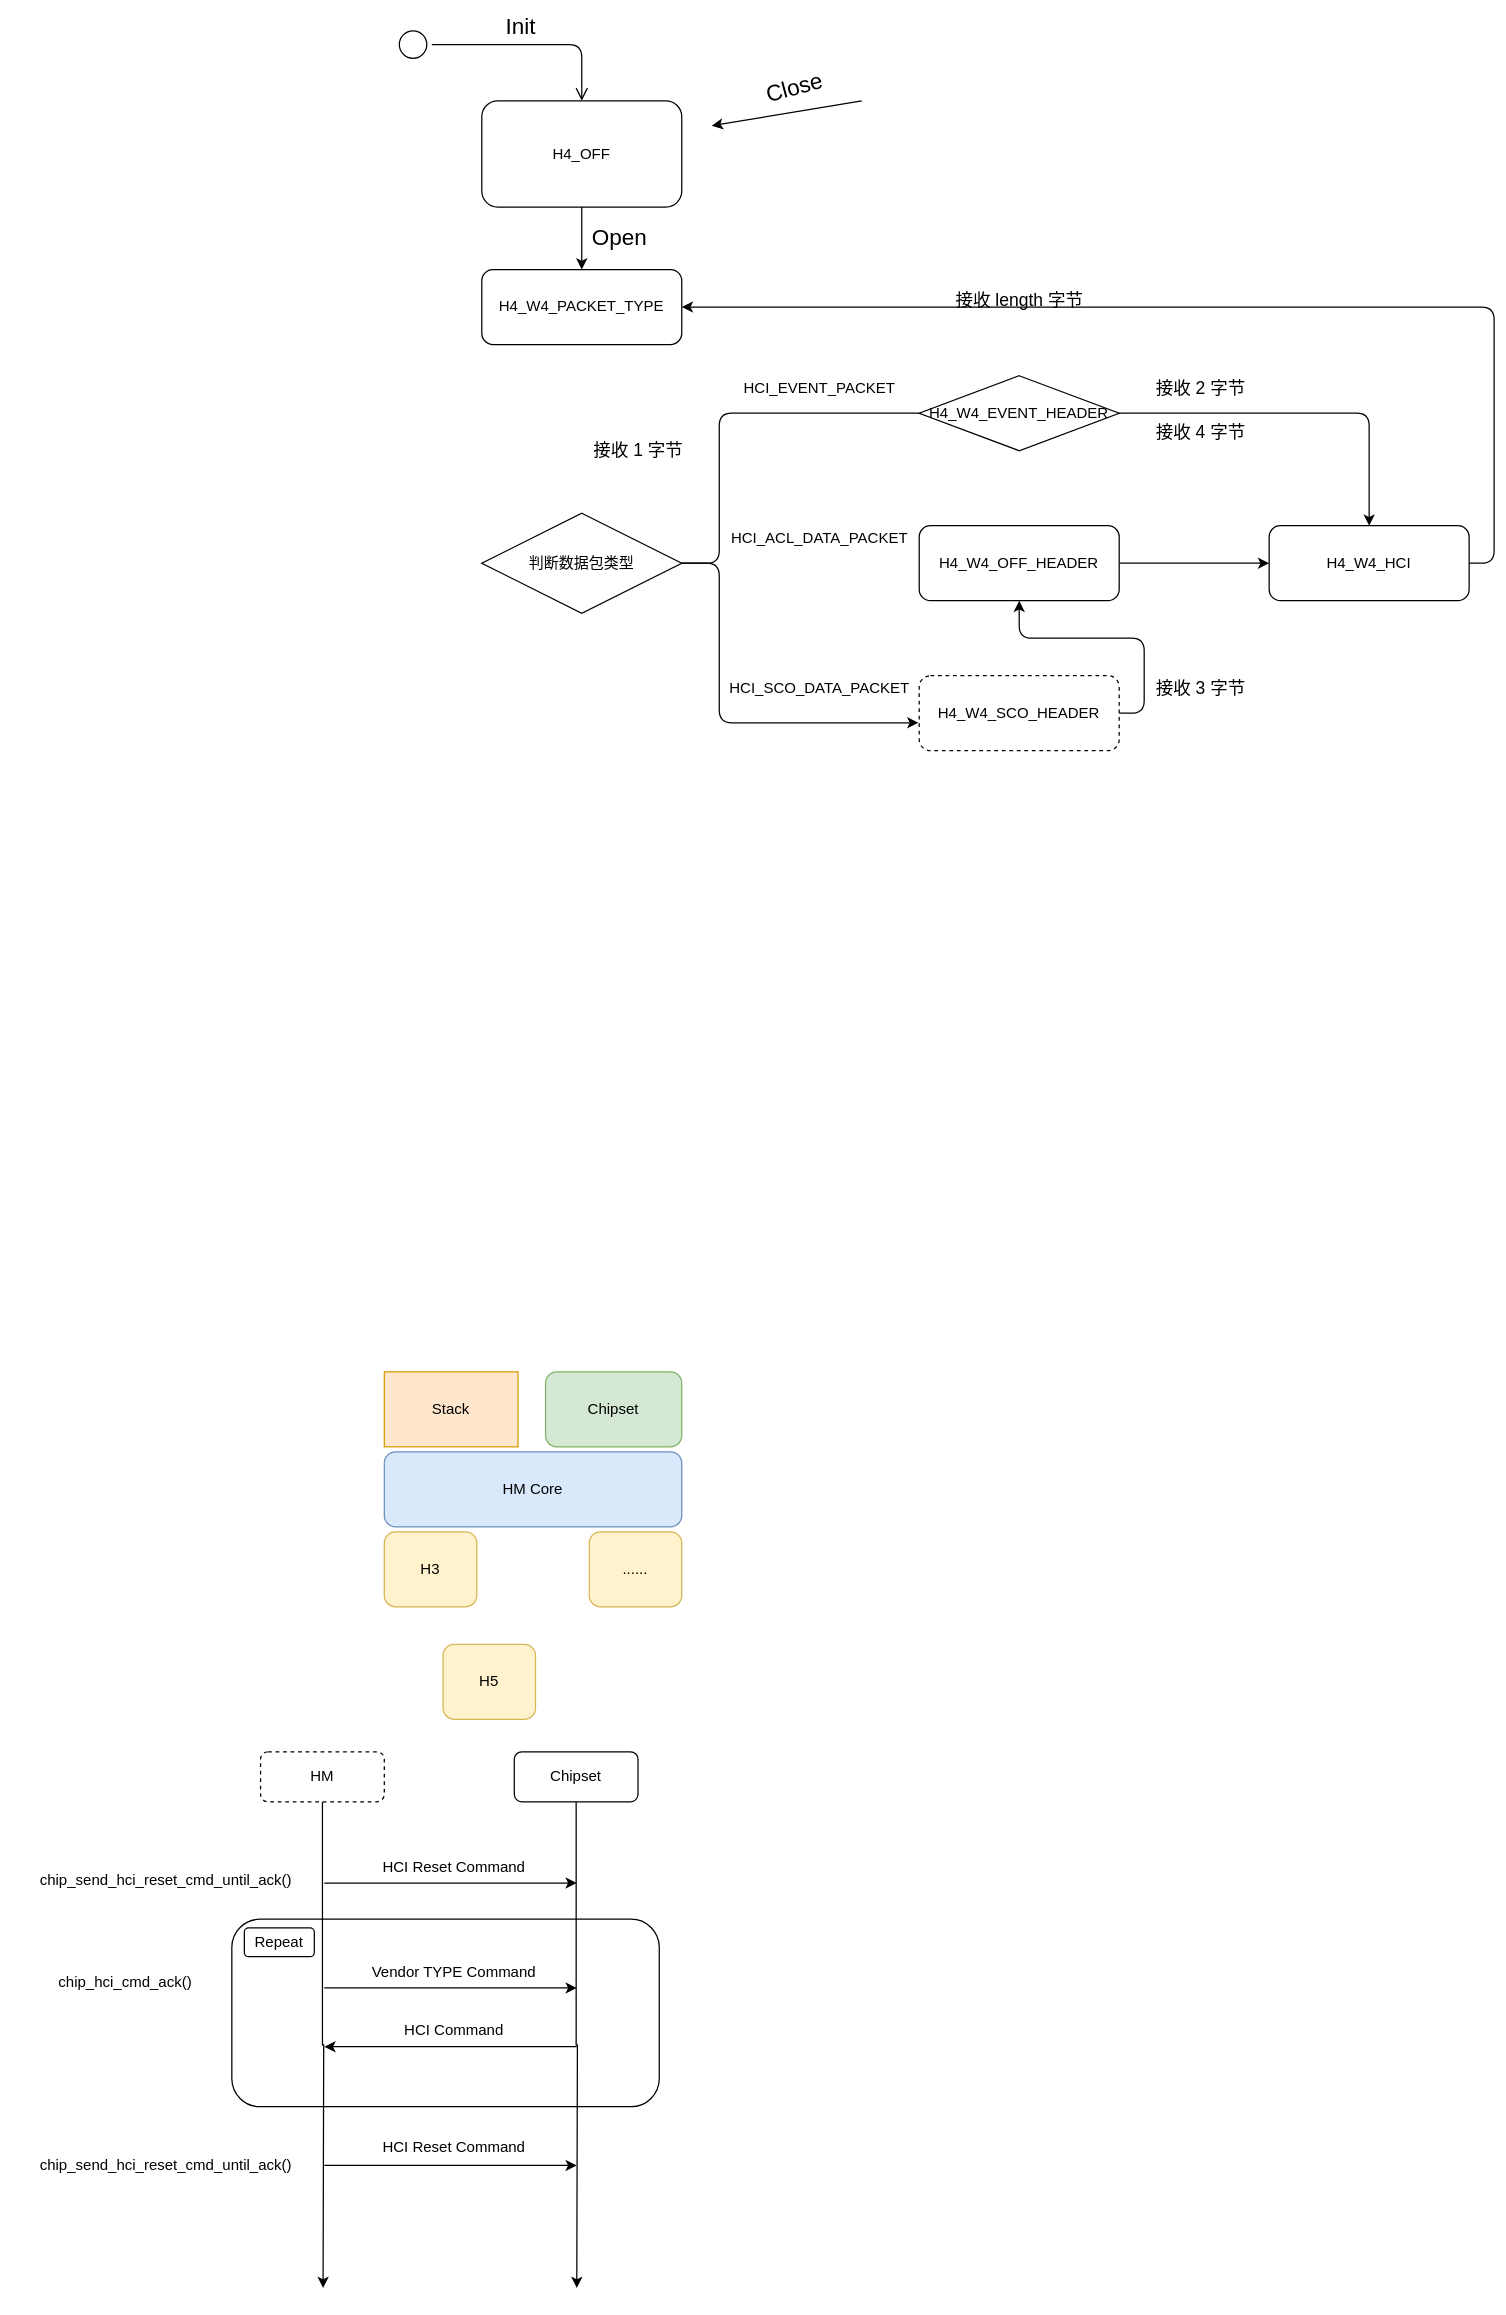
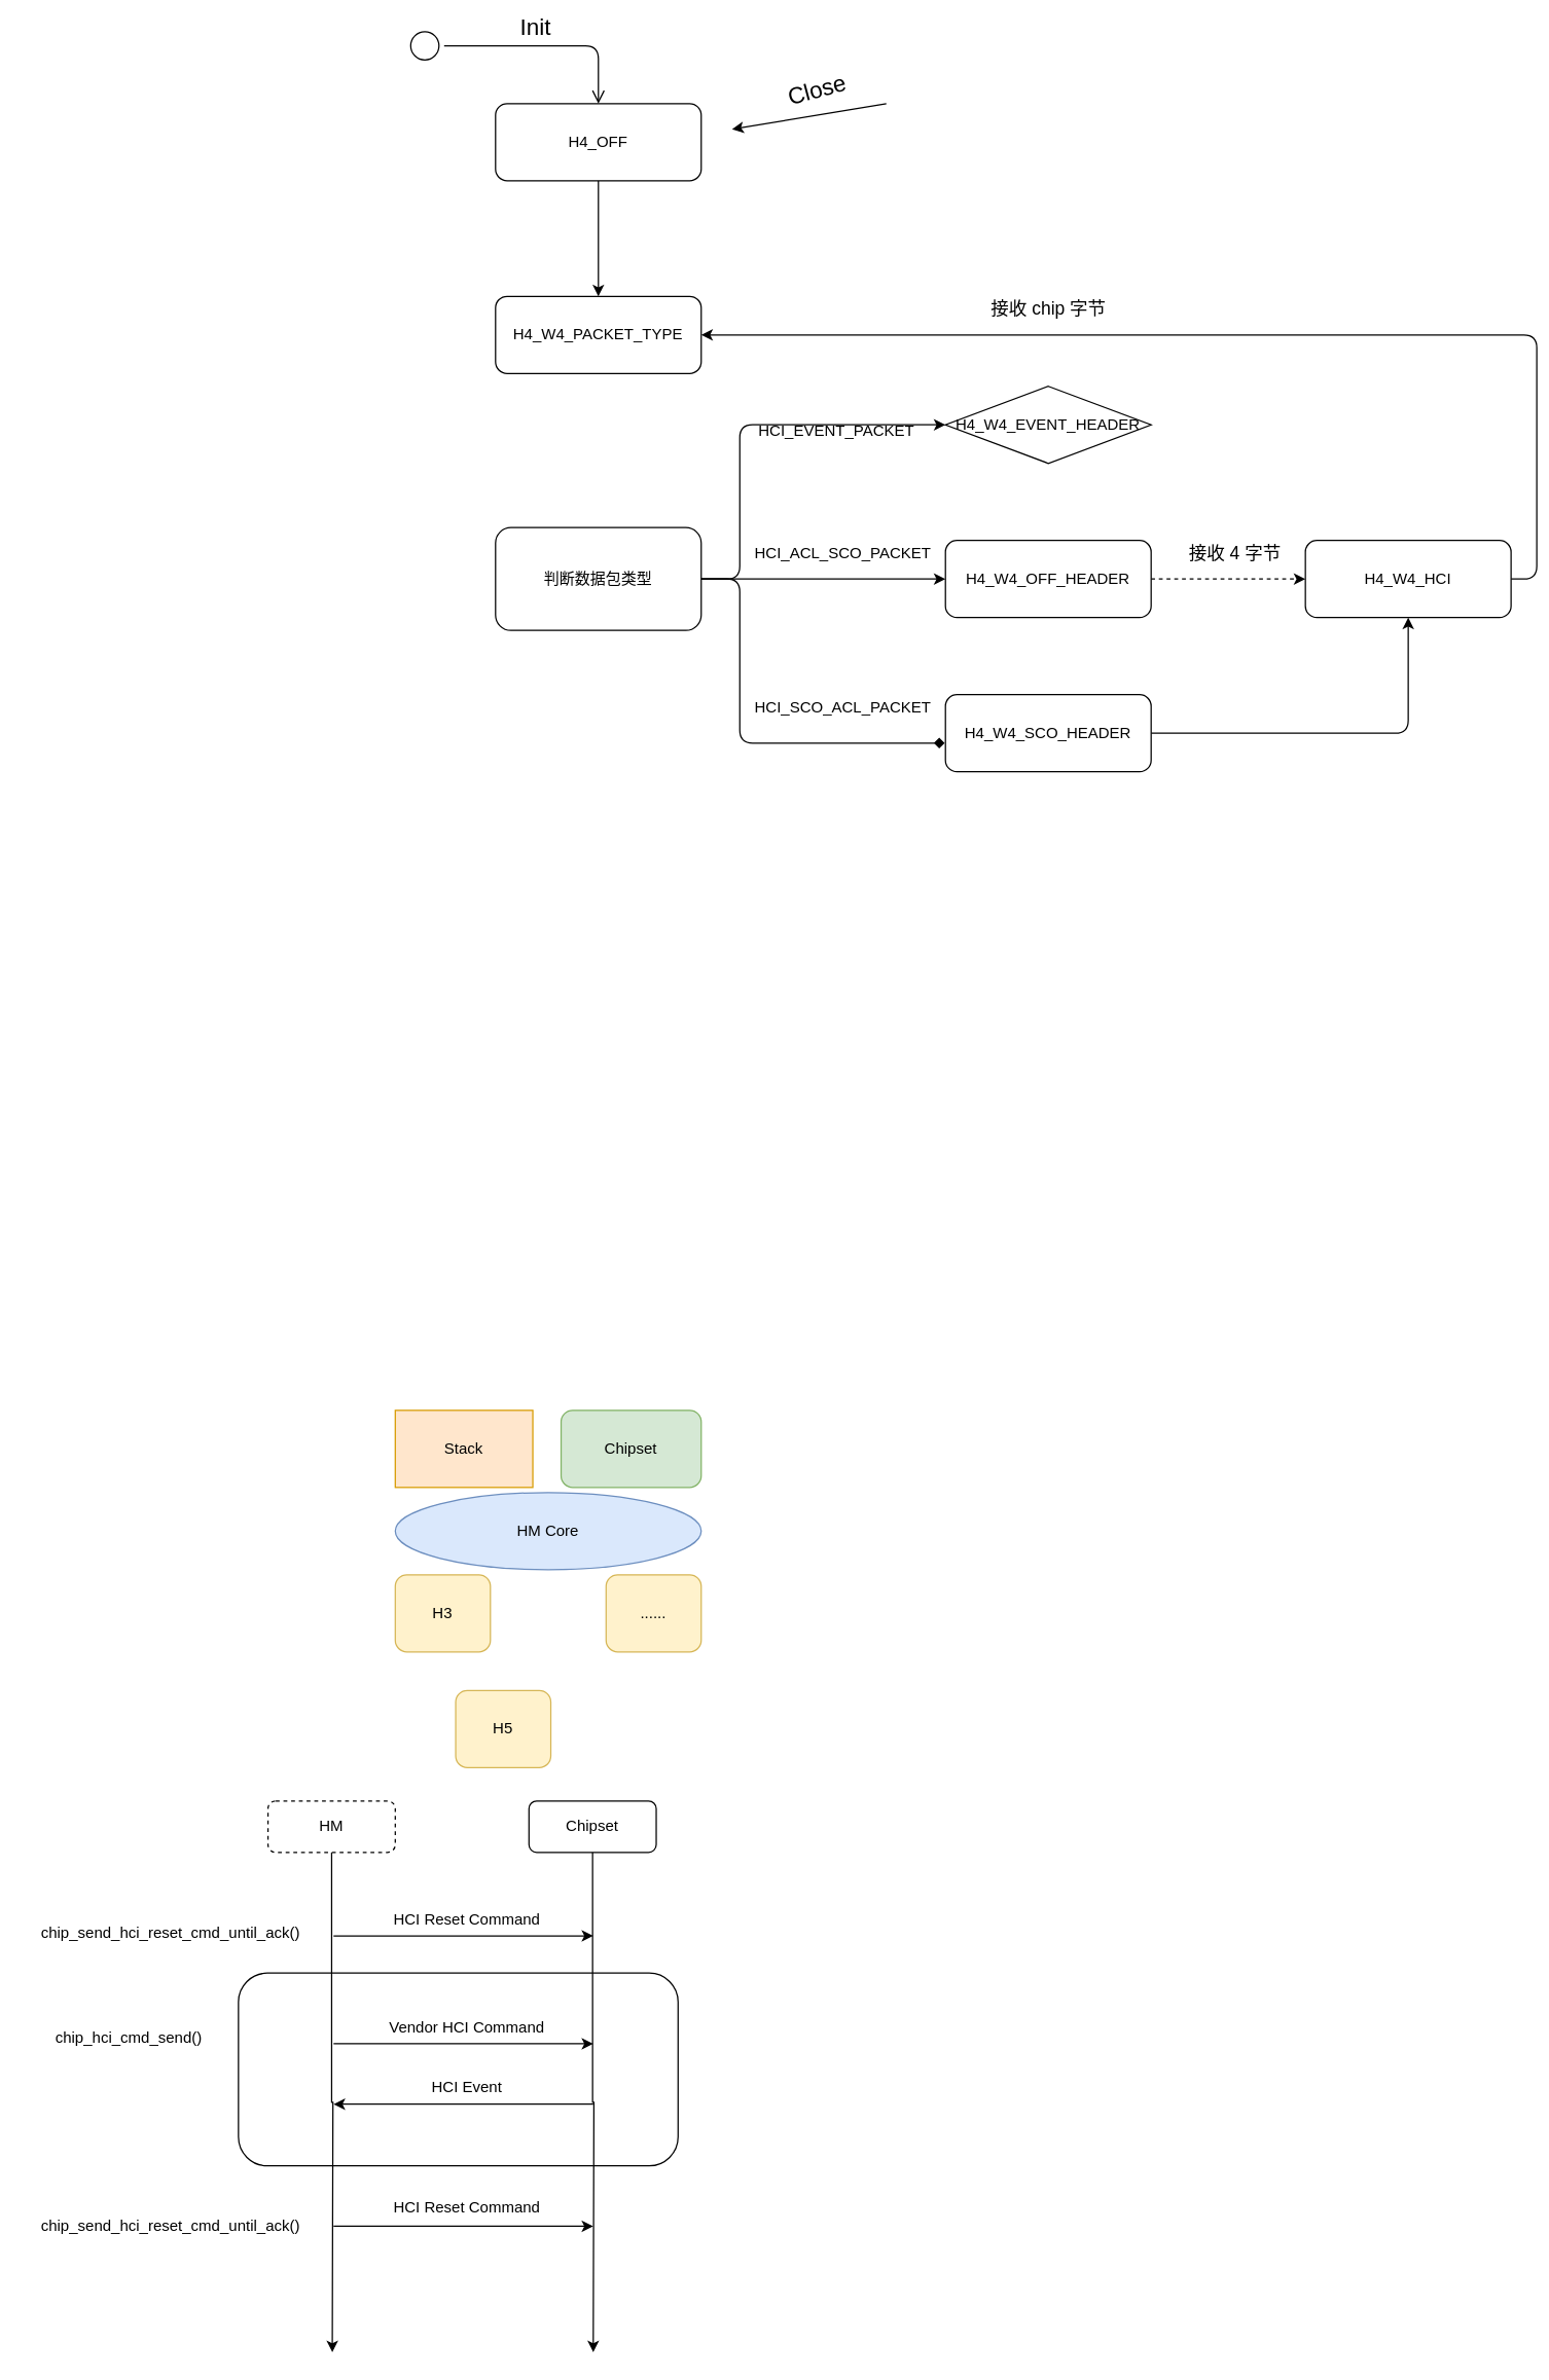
- <mxCell id="13" value="H4_OFF" style="rounded=1;whiteSpace=wrap;html=1;" parent="1" vertex="1"><mxGeometry x="385" y="80" width="160" height="85" as="geometry" /></mxCell>
+ <mxCell id="13" value="H4_OFF" style="rounded=1;whiteSpace=wrap;html=1;" parent="1" vertex="1"><mxGeometry x="385" y="80" width="160" height="60" as="geometry" /></mxCell>
- <mxCell id="17" value="&lt;font style=&quot;font-size: 18px&quot;&gt;Open&lt;/font&gt;" style="text;html=1;align=center;verticalAlign=middle;resizable=0;points=[];autosize=1;strokeColor=none;" parent="1" vertex="1"><mxGeometry x="465" y="180" width="60" height="20" as="geometry" /></mxCell>
- <mxCell id="29" value="&lt;font style=&quot;font-size: 14px&quot;&gt;接收 length 字节&lt;/font&gt;" style="text;html=1;align=center;verticalAlign=middle;resizable=0;points=[];autosize=1;strokeColor=none;" parent="1" vertex="1"><mxGeometry x="755" y="230" width="120" height="20" as="geometry" /></mxCell>
+ <mxCell id="29" value="&lt;font style=&quot;font-size: 14px&quot;&gt;接收 chip 字节&lt;/font&gt;" style="text;html=1;align=center;verticalAlign=middle;resizable=0;points=[];autosize=1;strokeColor=none;" parent="1" vertex="1"><mxGeometry x="755" y="230" width="120" height="20" as="geometry" /></mxCell>
- <mxCell id="3" value="H4_W4_PACKET_TYPE" style="rounded=1;whiteSpace=wrap;html=1;" parent="1" vertex="1"><mxGeometry x="385" y="215" width="160" height="60" as="geometry" /></mxCell>
+ <mxCell id="3" value="H4_W4_PACKET_TYPE" style="rounded=1;whiteSpace=wrap;html=1;" parent="1" vertex="1"><mxGeometry x="385" y="230" width="160" height="60" as="geometry" /></mxCell>
- <mxCell id="18" value="&lt;font style=&quot;font-size: 12px&quot;&gt;HCI_EVENT_PACKET&lt;/font&gt;" style="text;html=1;align=center;verticalAlign=middle;resizable=0;points=[];autosize=1;strokeColor=none;" parent="1" vertex="1"><mxGeometry x="585" y="300" width="140" height="20" as="geometry" /></mxCell>
+ <mxCell id="18" value="&lt;font style=&quot;font-size: 12px&quot;&gt;HCI_EVENT_PACKET&lt;/font&gt;" style="text;html=1;align=center;verticalAlign=middle;resizable=0;points=[];autosize=1;strokeColor=none;" parent="1" vertex="1"><mxGeometry x="580" y="325" width="140" height="20" as="geometry" /></mxCell>
- <mxCell id="26" value="&lt;font style=&quot;font-size: 14px&quot;&gt;接收 2 字节&lt;/font&gt;" style="text;html=1;align=center;verticalAlign=middle;resizable=0;points=[];autosize=1;strokeColor=none;" parent="1" vertex="1"><mxGeometry x="915" y="300" width="90" height="20" as="geometry" /></mxCell>
- <mxCell id="21" style="edgeStyle=orthogonalEdgeStyle;curved=0;rounded=1;sketch=0;orthogonalLoop=1;jettySize=auto;html=1;exitX=1;exitY=0.5;exitDx=0;exitDy=0;entryX=0;entryY=0.5;entryDx=0;entryDy=0;endArrow=none;" parent="1" source="23" target="5" edge="1"><mxGeometry relative="1" as="geometry"><Array as="points"><mxPoint x="575" y="450" /><mxPoint x="575" y="330" /></Array></mxGeometry></mxCell>
+ <mxCell id="21" style="edgeStyle=orthogonalEdgeStyle;curved=0;rounded=1;sketch=0;orthogonalLoop=1;jettySize=auto;html=1;exitX=1;exitY=0.5;exitDx=0;exitDy=0;entryX=0;entryY=0.5;entryDx=0;entryDy=0;" parent="1" source="23" target="5" edge="1"><mxGeometry relative="1" as="geometry"><Array as="points"><mxPoint x="575" y="450" /><mxPoint x="575" y="330" /></Array></mxGeometry></mxCell>
- <mxCell id="4" style="edgeStyle=orthogonalEdgeStyle;curved=0;rounded=1;sketch=0;orthogonalLoop=1;jettySize=auto;html=1;entryX=0.5;entryY=0;entryDx=0;entryDy=0;" parent="1" source="5" target="11" edge="1"><mxGeometry relative="1" as="geometry" /></mxCell>
- <mxCell id="27" value="&lt;font style=&quot;font-size: 14px&quot;&gt;接收 4 字节&lt;/font&gt;" style="text;html=1;align=center;verticalAlign=middle;resizable=0;points=[];autosize=1;strokeColor=none;" parent="1" vertex="1"><mxGeometry x="915" y="335" width="90" height="20" as="geometry" /></mxCell>
+ <mxCell id="27" value="&lt;font style=&quot;font-size: 14px&quot;&gt;接收 4 字节&lt;/font&gt;" style="text;html=1;align=center;verticalAlign=middle;resizable=0;points=[];autosize=1;strokeColor=none;" parent="1" vertex="1"><mxGeometry x="915" y="420" width="90" height="20" as="geometry" /></mxCell>
- <mxCell id="24" value="&lt;font style=&quot;font-size: 14px&quot;&gt;接收 1 字节&lt;/font&gt;" style="text;html=1;align=center;verticalAlign=middle;resizable=0;points=[];autosize=1;strokeColor=none;" parent="1" vertex="1"><mxGeometry x="465" y="350" width="90" height="20" as="geometry" /></mxCell>
- <mxCell id="19" value="&lt;font style=&quot;font-size: 12px&quot;&gt;HCI_ACL_DATA_PACKET&lt;/font&gt;" style="text;html=1;align=center;verticalAlign=middle;resizable=0;points=[];autosize=1;strokeColor=none;" parent="1" vertex="1"><mxGeometry x="575" y="420" width="160" height="20" as="geometry" /></mxCell>
+ <mxCell id="19" value="&lt;font style=&quot;font-size: 12px&quot;&gt;HCI_ACL_SCO_PACKET&lt;/font&gt;" style="text;html=1;align=center;verticalAlign=middle;resizable=0;points=[];autosize=1;strokeColor=none;" parent="1" vertex="1"><mxGeometry x="575" y="420" width="160" height="20" as="geometry" /></mxCell>
- <mxCell id="23" value="判断数据包类型" style="rhombus;whiteSpace=wrap;html=1;rounded=0;sketch=0;" parent="1" vertex="1"><mxGeometry x="385" y="410" width="160" height="80" as="geometry" /></mxCell>
+ <mxCell id="23" value="判断数据包类型" style="whiteSpace=wrap;html=1;sketch=0;rounded=1;" parent="1" vertex="1"><mxGeometry x="385" y="410" width="160" height="80" as="geometry" /></mxCell>
+ <mxCell id="20" style="edgeStyle=orthogonalEdgeStyle;curved=0;rounded=1;sketch=0;orthogonalLoop=1;jettySize=auto;html=1;entryX=0;entryY=0.5;entryDx=0;entryDy=0;" parent="1" source="23" target="7" edge="1"><mxGeometry relative="1" as="geometry" /></mxCell>
- <mxCell id="6" style="edgeStyle=orthogonalEdgeStyle;curved=0;rounded=1;sketch=0;orthogonalLoop=1;jettySize=auto;html=1;entryX=0;entryY=0.5;entryDx=0;entryDy=0;" parent="1" source="7" target="11" edge="1"><mxGeometry relative="1" as="geometry" /></mxCell>
+ <mxCell id="6" style="edgeStyle=orthogonalEdgeStyle;curved=0;rounded=1;sketch=0;orthogonalLoop=1;jettySize=auto;html=1;entryX=0;entryY=0.5;entryDx=0;entryDy=0;dashed=1;" parent="1" source="7" target="11" edge="1"><mxGeometry relative="1" as="geometry" /></mxCell>
- <mxCell id="8" style="edgeStyle=orthogonalEdgeStyle;curved=0;rounded=1;sketch=0;orthogonalLoop=1;jettySize=auto;html=1;exitX=1;exitY=0.5;exitDx=0;exitDy=0;" parent="1" source="9" target="7" edge="1"><mxGeometry relative="1" as="geometry" /></mxCell>
+ <mxCell id="8" style="edgeStyle=orthogonalEdgeStyle;curved=0;rounded=1;sketch=0;orthogonalLoop=1;jettySize=auto;html=1;exitX=1;exitY=0.5;exitDx=0;exitDy=0;entryX=0.5;entryY=1;entryDx=0;entryDy=0;" parent="1" source="9" target="11" edge="1"><mxGeometry relative="1" as="geometry" /></mxCell>
- <mxCell id="25" value="&lt;font style=&quot;font-size: 12px&quot;&gt;HCI_SCO_DATA_PACKET&lt;/font&gt;" style="text;html=1;align=center;verticalAlign=middle;resizable=0;points=[];autosize=1;strokeColor=none;" parent="1" vertex="1"><mxGeometry x="575" y="540" width="160" height="20" as="geometry" /></mxCell>
+ <mxCell id="25" value="&lt;font style=&quot;font-size: 12px&quot;&gt;HCI_SCO_ACL_PACKET&lt;/font&gt;" style="text;html=1;align=center;verticalAlign=middle;resizable=0;points=[];autosize=1;strokeColor=none;" parent="1" vertex="1"><mxGeometry x="575" y="540" width="160" height="20" as="geometry" /></mxCell>
- <mxCell id="28" value="&lt;font style=&quot;font-size: 14px&quot;&gt;接收 3 字节&lt;/font&gt;" style="text;html=1;align=center;verticalAlign=middle;resizable=0;points=[];autosize=1;strokeColor=none;" parent="1" vertex="1"><mxGeometry x="915" y="540" width="90" height="20" as="geometry" /></mxCell>
- <mxCell id="9" value="H4_W4_SCO_HEADER" style="rounded=1;whiteSpace=wrap;html=1;dashed=1;" parent="1" vertex="1"><mxGeometry x="735" y="540" width="160" height="60" as="geometry" /></mxCell>
+ <mxCell id="9" value="H4_W4_SCO_HEADER" style="rounded=1;whiteSpace=wrap;html=1;" parent="1" vertex="1"><mxGeometry x="735" y="540" width="160" height="60" as="geometry" /></mxCell>
- <mxCell id="22" style="edgeStyle=orthogonalEdgeStyle;curved=0;rounded=1;sketch=0;orthogonalLoop=1;jettySize=auto;html=1;exitX=1;exitY=0.5;exitDx=0;exitDy=0;entryX=-0.004;entryY=0.628;entryDx=0;entryDy=0;entryPerimeter=0;" parent="1" source="23" target="9" edge="1"><mxGeometry relative="1" as="geometry"><Array as="points"><mxPoint x="575" y="450" /><mxPoint x="575" y="578" /></Array></mxGeometry></mxCell>
+ <mxCell id="22" style="edgeStyle=orthogonalEdgeStyle;curved=0;rounded=1;sketch=0;orthogonalLoop=1;jettySize=auto;html=1;exitX=1;exitY=0.5;exitDx=0;exitDy=0;entryX=-0.004;entryY=0.628;entryDx=0;entryDy=0;entryPerimeter=0;endArrow=diamond;" parent="1" source="23" target="9" edge="1"><mxGeometry relative="1" as="geometry"><Array as="points"><mxPoint x="575" y="450" /><mxPoint x="575" y="578" /></Array></mxGeometry></mxCell>
- <mxCell id="32" value="HM Core" style="rounded=1;whiteSpace=wrap;html=1;fillColor=#dae8fc;strokeColor=#6c8ebf;" vertex="1" parent="1"><mxGeometry x="307" y="1161" width="238" height="60" as="geometry" /></mxCell>
+ <mxCell id="32" value="HM Core" style="ellipse;whiteSpace=wrap;html=1;fillColor=#dae8fc;strokeColor=#6c8ebf;" vertex="1" parent="1"><mxGeometry x="307" y="1161" width="238" height="60" as="geometry" /></mxCell>
- <mxCell id="53" value="Repeat" style="rounded=1;whiteSpace=wrap;html=1;" vertex="1" parent="1"><mxGeometry x="195" y="1542" width="56" height="23" as="geometry" /></mxCell>
- <mxCell id="47" value="Vendor TYPE Command" style="text;html=1;strokeColor=none;fillColor=none;align=center;verticalAlign=middle;whiteSpace=wrap;rounded=0;" vertex="1" parent="1"><mxGeometry x="282" y="1568" width="162" height="20" as="geometry" /></mxCell>
+ <mxCell id="47" value="Vendor HCI Command" style="text;html=1;strokeColor=none;fillColor=none;align=center;verticalAlign=middle;whiteSpace=wrap;rounded=0;" vertex="1" parent="1"><mxGeometry x="282" y="1568" width="162" height="20" as="geometry" /></mxCell>
- <mxCell id="52" value="chip_hci_cmd_ack()" style="text;html=1;strokeColor=none;fillColor=none;align=center;verticalAlign=middle;whiteSpace=wrap;rounded=0;" vertex="1" parent="1"><mxGeometry x="20" y="1576" width="160" height="20" as="geometry" /></mxCell>
+ <mxCell id="52" value="chip_hci_cmd_send()" style="text;html=1;strokeColor=none;fillColor=none;align=center;verticalAlign=middle;whiteSpace=wrap;rounded=0;" vertex="1" parent="1"><mxGeometry x="20" y="1576" width="160" height="20" as="geometry" /></mxCell>
- <mxCell id="48" value="HCI Command" style="text;html=1;strokeColor=none;fillColor=none;align=center;verticalAlign=middle;whiteSpace=wrap;rounded=0;" vertex="1" parent="1"><mxGeometry x="282" y="1614" width="162" height="20" as="geometry" /></mxCell>
+ <mxCell id="48" value="HCI Event" style="text;html=1;strokeColor=none;fillColor=none;align=center;verticalAlign=middle;whiteSpace=wrap;rounded=0;" vertex="1" parent="1"><mxGeometry x="282" y="1614" width="162" height="20" as="geometry" /></mxCell>
